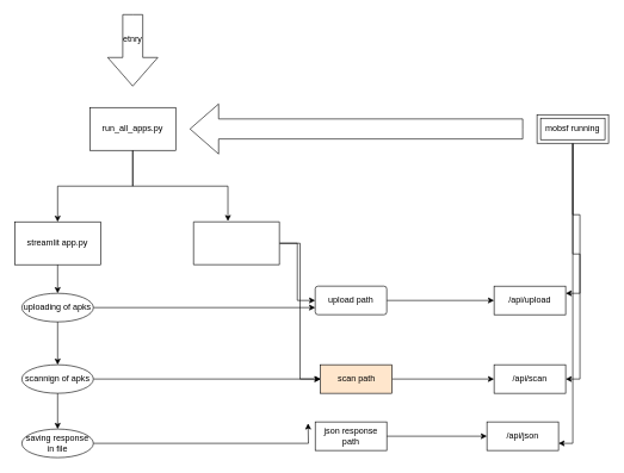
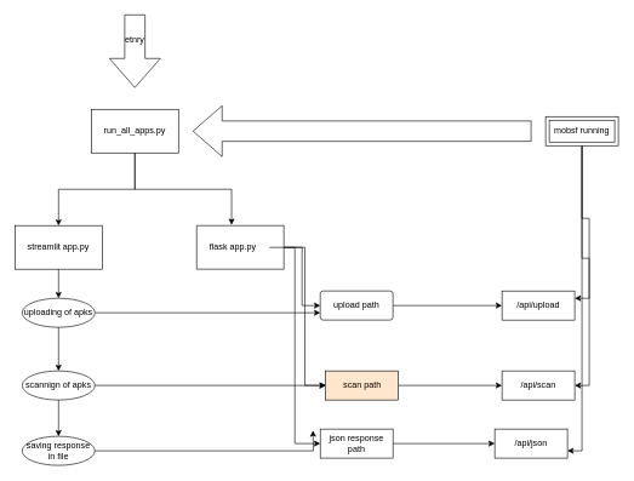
+ <mxCell id="11" value="flask app.py&lt;br&gt;" style="text;strokeColor=none;align=center;fillColor=none;html=1;verticalAlign=middle;whiteSpace=wrap;rounded=0;" vertex="1" parent="1"><mxGeometry x="270" y="320" width="100" height="40" as="geometry" /></mxCell>
+ <mxCell id="10" style="edgeStyle=orthogonalEdgeStyle;rounded=0;orthogonalLoop=1;jettySize=auto;html=1;entryX=0;entryY=0.5;entryDx=0;entryDy=0;" edge="1" parent="1" source="11" target="21"><mxGeometry relative="1" as="geometry" /></mxCell>
